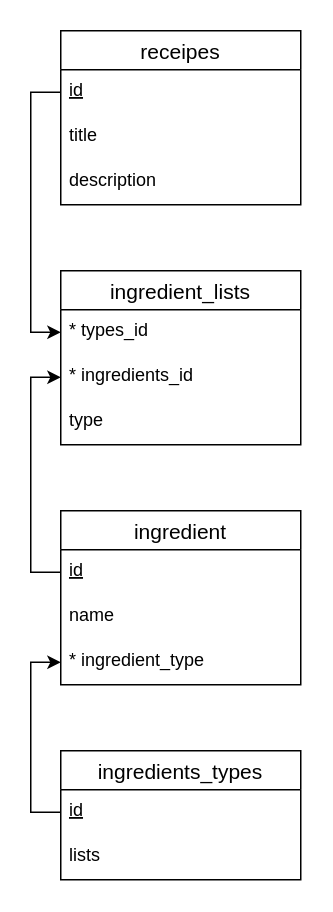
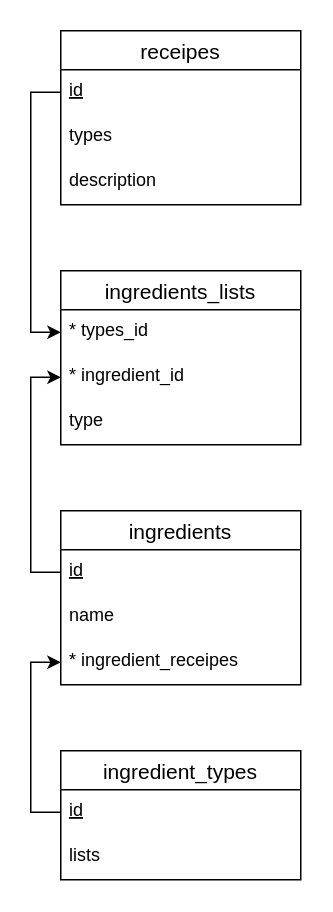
- <mxCell id="12" value="title" style="text;strokeColor=none;fillColor=none;spacingLeft=4;spacingRight=4;overflow=hidden;rotatable=0;points=[[0,0.5],[1,0.5]];portConstraint=eastwest;fontSize=12;" vertex="1" parent="10"><mxGeometry y="56" width="160" height="30" as="geometry" /></mxCell>
+ <mxCell id="12" value="types" style="text;strokeColor=none;fillColor=none;spacingLeft=4;spacingRight=4;overflow=hidden;rotatable=0;points=[[0,0.5],[1,0.5]];portConstraint=eastwest;fontSize=12;" vertex="1" parent="10"><mxGeometry y="56" width="160" height="30" as="geometry" /></mxCell>
- <mxCell id="14" value="ingredient_lists" style="swimlane;fontStyle=0;childLayout=stackLayout;horizontal=1;startSize=26;horizontalStack=0;resizeParent=1;resizeParentMax=0;resizeLast=0;collapsible=1;marginBottom=0;align=center;fontSize=14;" vertex="1" parent="1"><mxGeometry x="40" y="180" width="160" height="116" as="geometry" /></mxCell>
+ <mxCell id="14" value="ingredients_lists" style="swimlane;fontStyle=0;childLayout=stackLayout;horizontal=1;startSize=26;horizontalStack=0;resizeParent=1;resizeParentMax=0;resizeLast=0;collapsible=1;marginBottom=0;align=center;fontSize=14;" vertex="1" parent="1"><mxGeometry x="40" y="180" width="160" height="116" as="geometry" /></mxCell>
- <mxCell id="16" value="* ingredients_id" style="text;strokeColor=none;fillColor=none;spacingLeft=4;spacingRight=4;overflow=hidden;rotatable=0;points=[[0,0.5],[1,0.5]];portConstraint=eastwest;fontSize=12;fontStyle=0" vertex="1" parent="14"><mxGeometry y="56" width="160" height="30" as="geometry" /></mxCell>
+ <mxCell id="16" value="* ingredient_id" style="text;strokeColor=none;fillColor=none;spacingLeft=4;spacingRight=4;overflow=hidden;rotatable=0;points=[[0,0.5],[1,0.5]];portConstraint=eastwest;fontSize=12;fontStyle=0" vertex="1" parent="14"><mxGeometry y="56" width="160" height="30" as="geometry" /></mxCell>
- <mxCell id="5" value="ingredient" style="swimlane;fontStyle=0;childLayout=stackLayout;horizontal=1;startSize=26;horizontalStack=0;resizeParent=1;resizeParentMax=0;resizeLast=0;collapsible=1;marginBottom=0;align=center;fontSize=14;" vertex="1" parent="1"><mxGeometry x="40" y="340" width="160" height="116" as="geometry" /></mxCell>
+ <mxCell id="5" value="ingredients" style="swimlane;fontStyle=0;childLayout=stackLayout;horizontal=1;startSize=26;horizontalStack=0;resizeParent=1;resizeParentMax=0;resizeLast=0;collapsible=1;marginBottom=0;align=center;fontSize=14;" vertex="1" parent="1"><mxGeometry x="40" y="340" width="160" height="116" as="geometry" /></mxCell>
- <mxCell id="8" value="* ingredient_type" style="text;strokeColor=none;fillColor=none;spacingLeft=4;spacingRight=4;overflow=hidden;rotatable=0;points=[[0,0.5],[1,0.5]];portConstraint=eastwest;fontSize=12;" vertex="1" parent="5"><mxGeometry y="86" width="160" height="30" as="geometry" /></mxCell>
+ <mxCell id="8" value="* ingredient_receipes" style="text;strokeColor=none;fillColor=none;spacingLeft=4;spacingRight=4;overflow=hidden;rotatable=0;points=[[0,0.5],[1,0.5]];portConstraint=eastwest;fontSize=12;" vertex="1" parent="5"><mxGeometry y="86" width="160" height="30" as="geometry" /></mxCell>
- <mxCell id="2" value="ingredients_types" style="swimlane;fontStyle=0;childLayout=stackLayout;horizontal=1;startSize=26;horizontalStack=0;resizeParent=1;resizeParentMax=0;resizeLast=0;collapsible=1;marginBottom=0;align=center;fontSize=14;" vertex="1" parent="1"><mxGeometry x="40" y="500" width="160" height="86" as="geometry" /></mxCell>
+ <mxCell id="2" value="ingredient_types" style="swimlane;fontStyle=0;childLayout=stackLayout;horizontal=1;startSize=26;horizontalStack=0;resizeParent=1;resizeParentMax=0;resizeLast=0;collapsible=1;marginBottom=0;align=center;fontSize=14;" vertex="1" parent="1"><mxGeometry x="40" y="500" width="160" height="86" as="geometry" /></mxCell>
